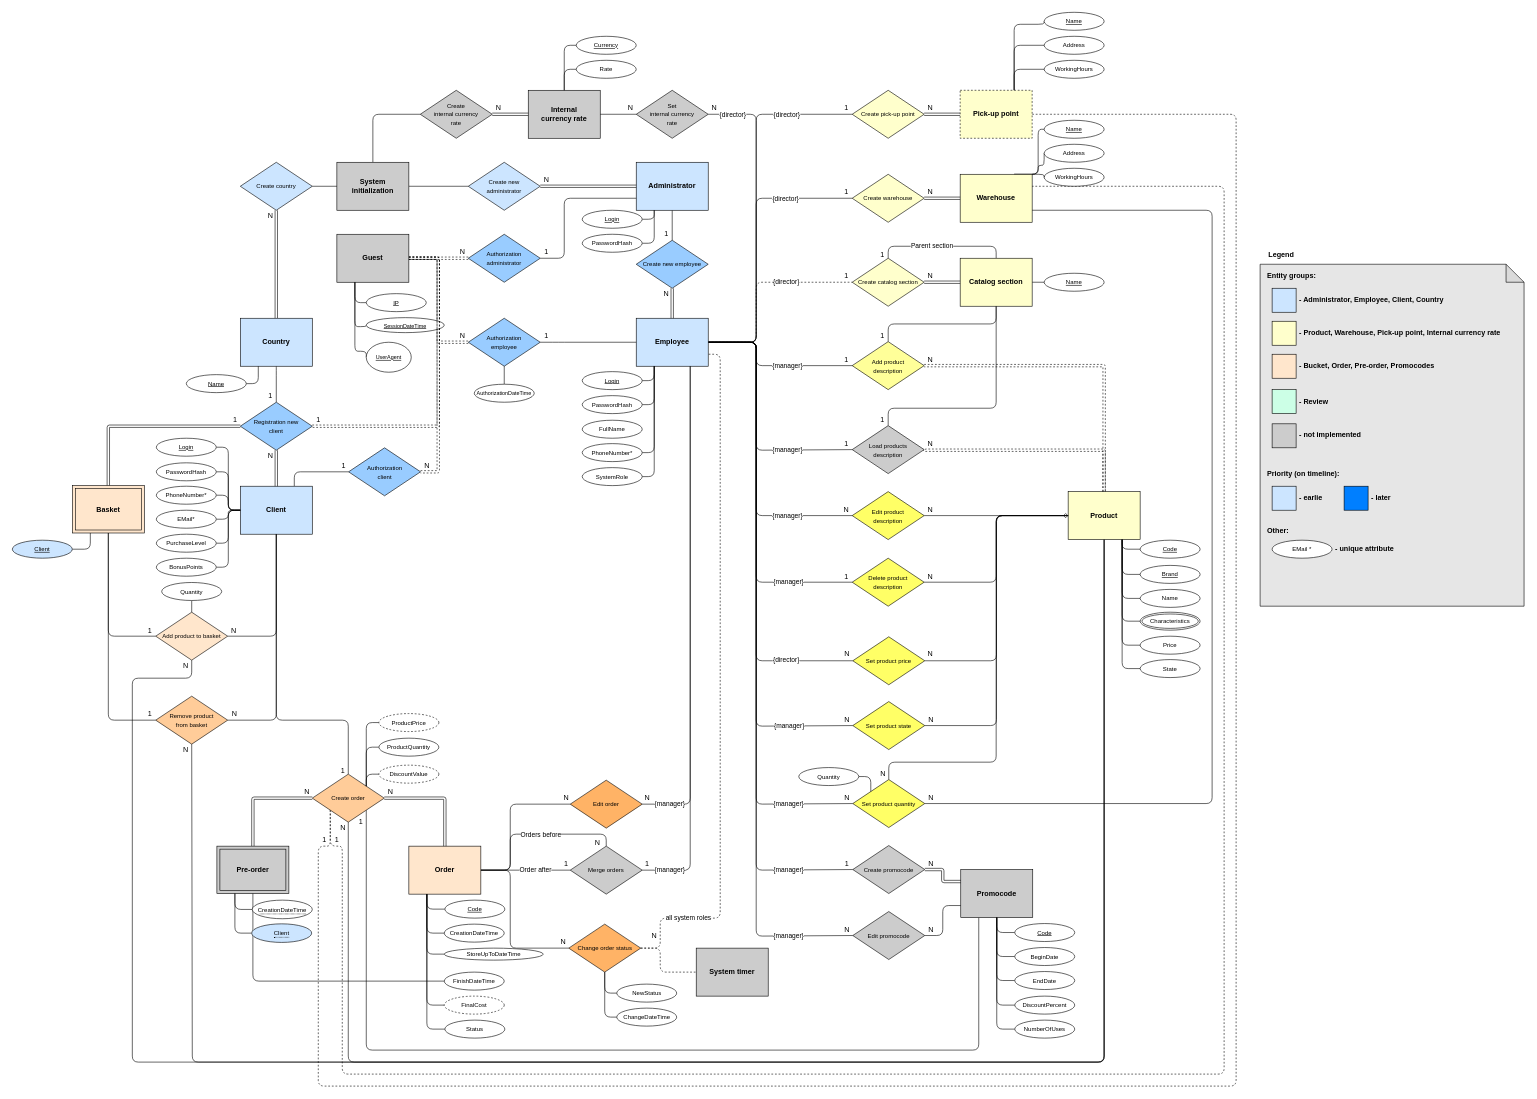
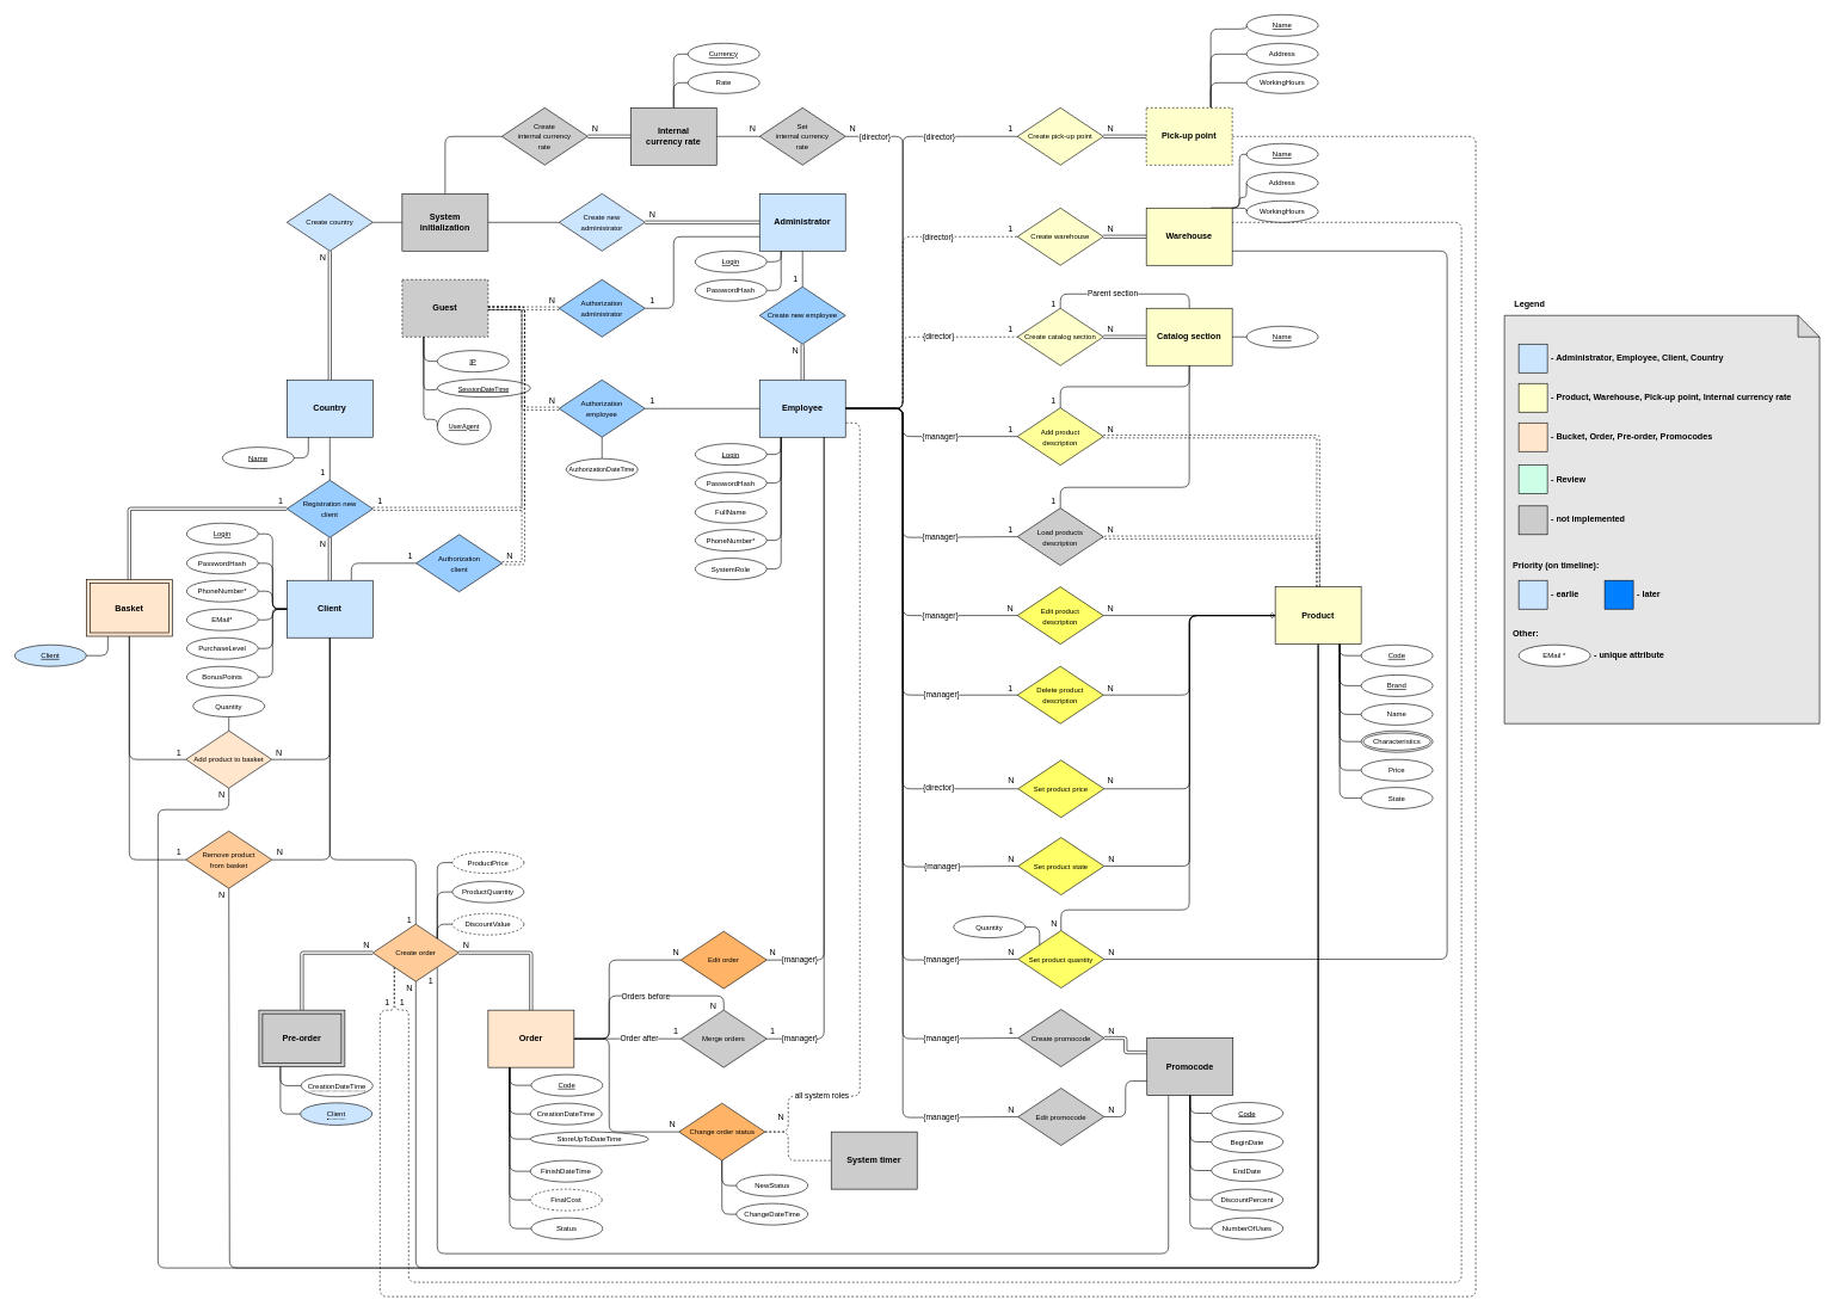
- <mxCell id="69" style="edgeStyle=orthogonalEdgeStyle;rounded=1;orthogonalLoop=1;jettySize=auto;html=1;exitX=1;exitY=0.5;exitDx=0;exitDy=0;entryX=0;entryY=0.5;entryDx=0;entryDy=0;endArrow=none;endFill=0;" edge="1" parent="1" source="81" target="116"><mxGeometry relative="1" as="geometry"><Array as="points"><mxPoint x="1260" y="570" /><mxPoint x="1260" y="330" /></Array></mxGeometry></mxCell>
+ <mxCell id="69" style="edgeStyle=orthogonalEdgeStyle;rounded=1;orthogonalLoop=1;jettySize=auto;html=1;exitX=1;exitY=0.5;exitDx=0;exitDy=0;entryX=0;entryY=0.5;entryDx=0;entryDy=0;endArrow=none;endFill=0;dashed=1;" edge="1" parent="1" source="81" target="116"><mxGeometry relative="1" as="geometry"><Array as="points"><mxPoint x="1260" y="570" /><mxPoint x="1260" y="330" /></Array></mxGeometry></mxCell>
- <mxCell id="5" value="&lt;font style=&quot;font-size: 12px&quot;&gt;&lt;b&gt;Guest&lt;/b&gt;&lt;/font&gt;" style="whiteSpace=wrap;html=1;align=center;fillColor=#CCCCCC;" vertex="1" parent="1"><mxGeometry x="561" y="390" width="120" height="80" as="geometry" /></mxCell>
+ <mxCell id="5" value="&lt;font style=&quot;font-size: 12px&quot;&gt;&lt;b&gt;Guest&lt;/b&gt;&lt;/font&gt;" style="whiteSpace=wrap;html=1;align=center;fillColor=#CCCCCC;dashed=1;" vertex="1" parent="1"><mxGeometry x="561" y="390" width="120" height="80" as="geometry" /></mxCell>
- <mxCell id="17" value="&lt;b&gt;Entity groups:&lt;/b&gt;" style="text;html=1;align=left;verticalAlign=middle;resizable=0;points=[];;autosize=1;" vertex="1" parent="1"><mxGeometry x="2110" y="450" width="100" height="20" as="geometry" /></mxCell>
- <mxCell id="303" style="edgeStyle=orthogonalEdgeStyle;rounded=1;orthogonalLoop=1;jettySize=auto;html=1;exitX=0;exitY=0.5;exitDx=0;exitDy=0;fontSize=10;endArrow=none;endFill=0;" edge="1" parent="1" source="304" target="249"><mxGeometry relative="1" as="geometry" /></mxCell>
+ <mxCell id="303" style="edgeStyle=orthogonalEdgeStyle;rounded=1;orthogonalLoop=1;jettySize=auto;html=1;exitX=0;exitY=0.5;exitDx=0;exitDy=0;entryX=0.25;entryY=1;entryDx=0;entryDy=0;fontSize=10;endArrow=none;endFill=0;" edge="1" parent="1" source="304" target="138"><mxGeometry relative="1" as="geometry" /></mxCell>
